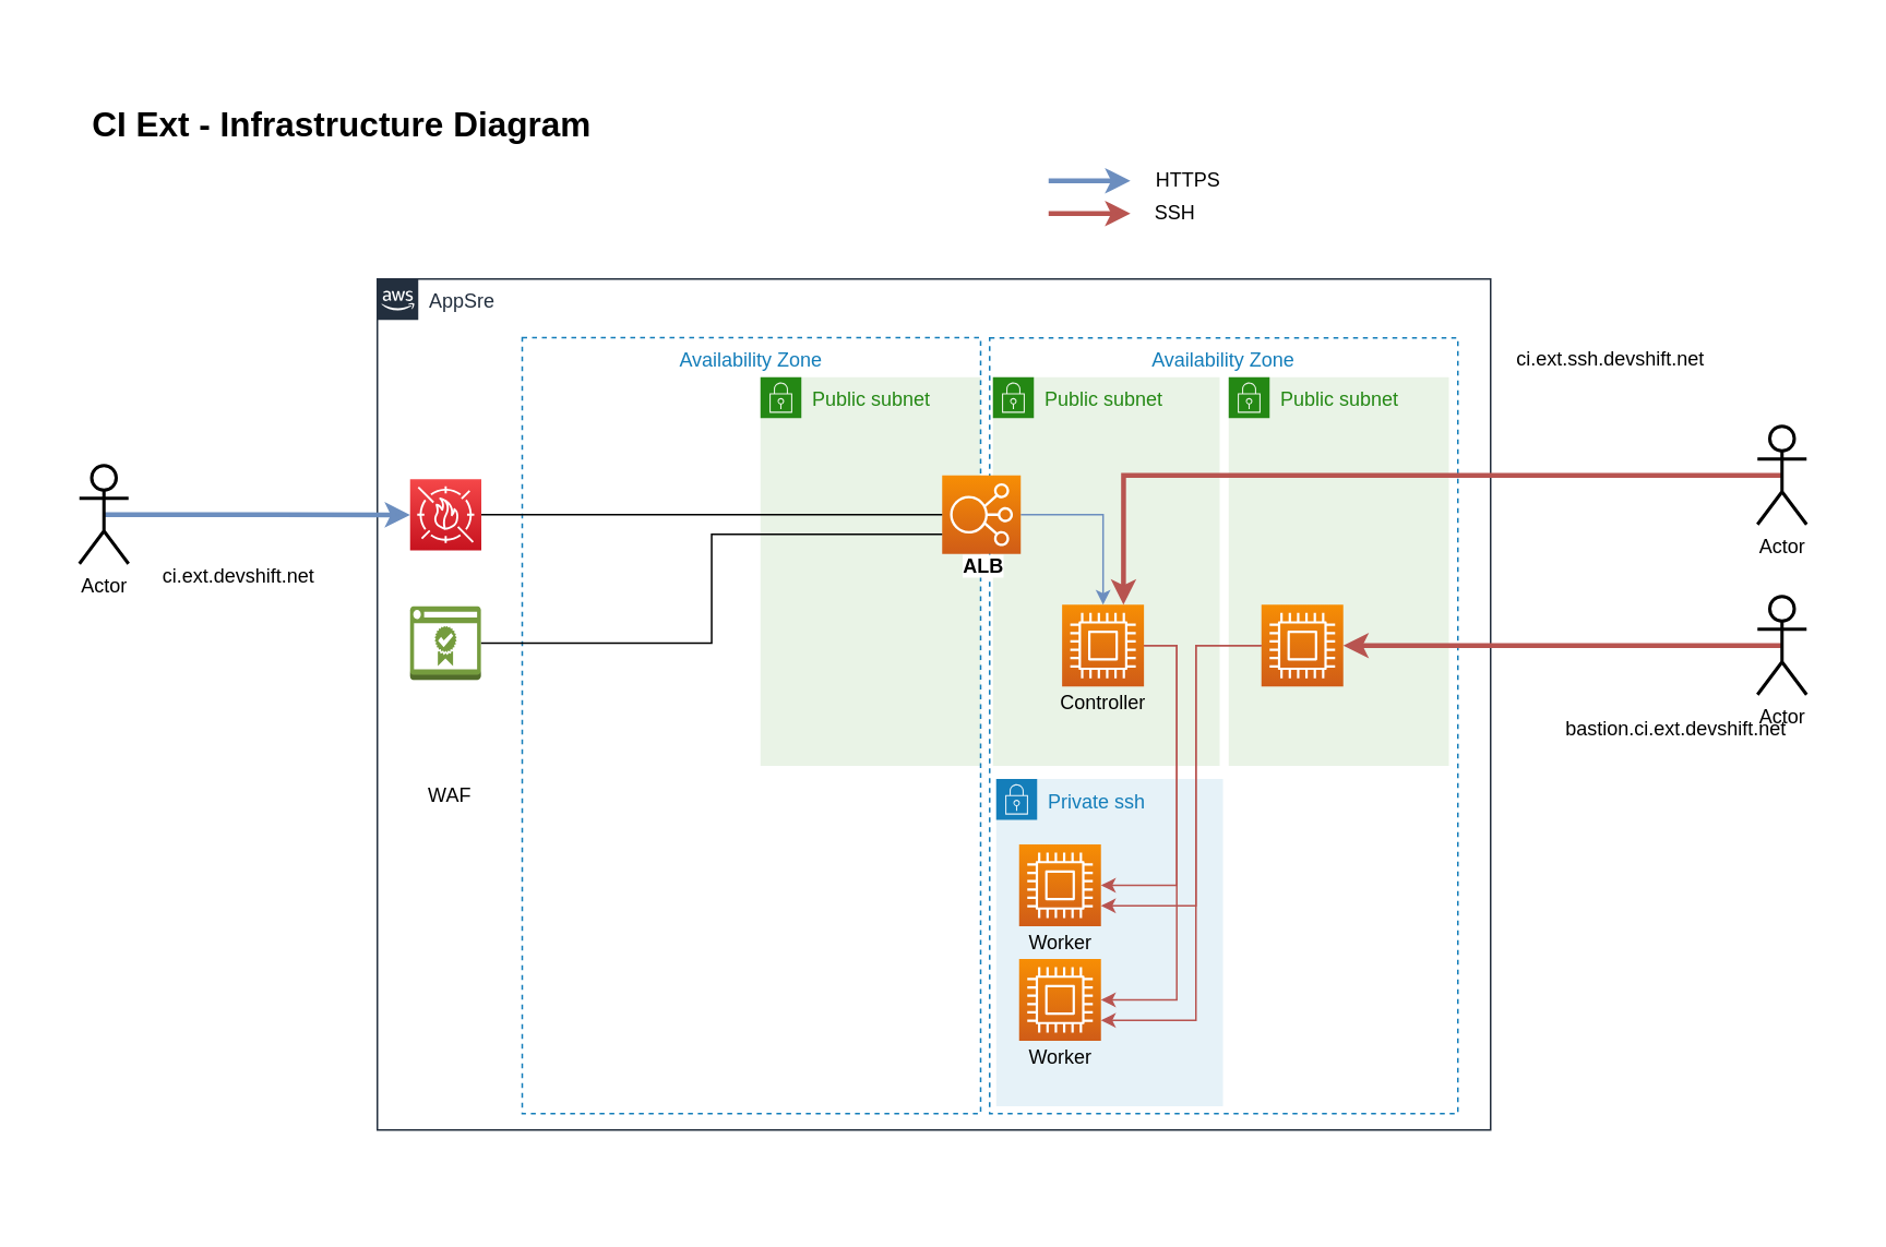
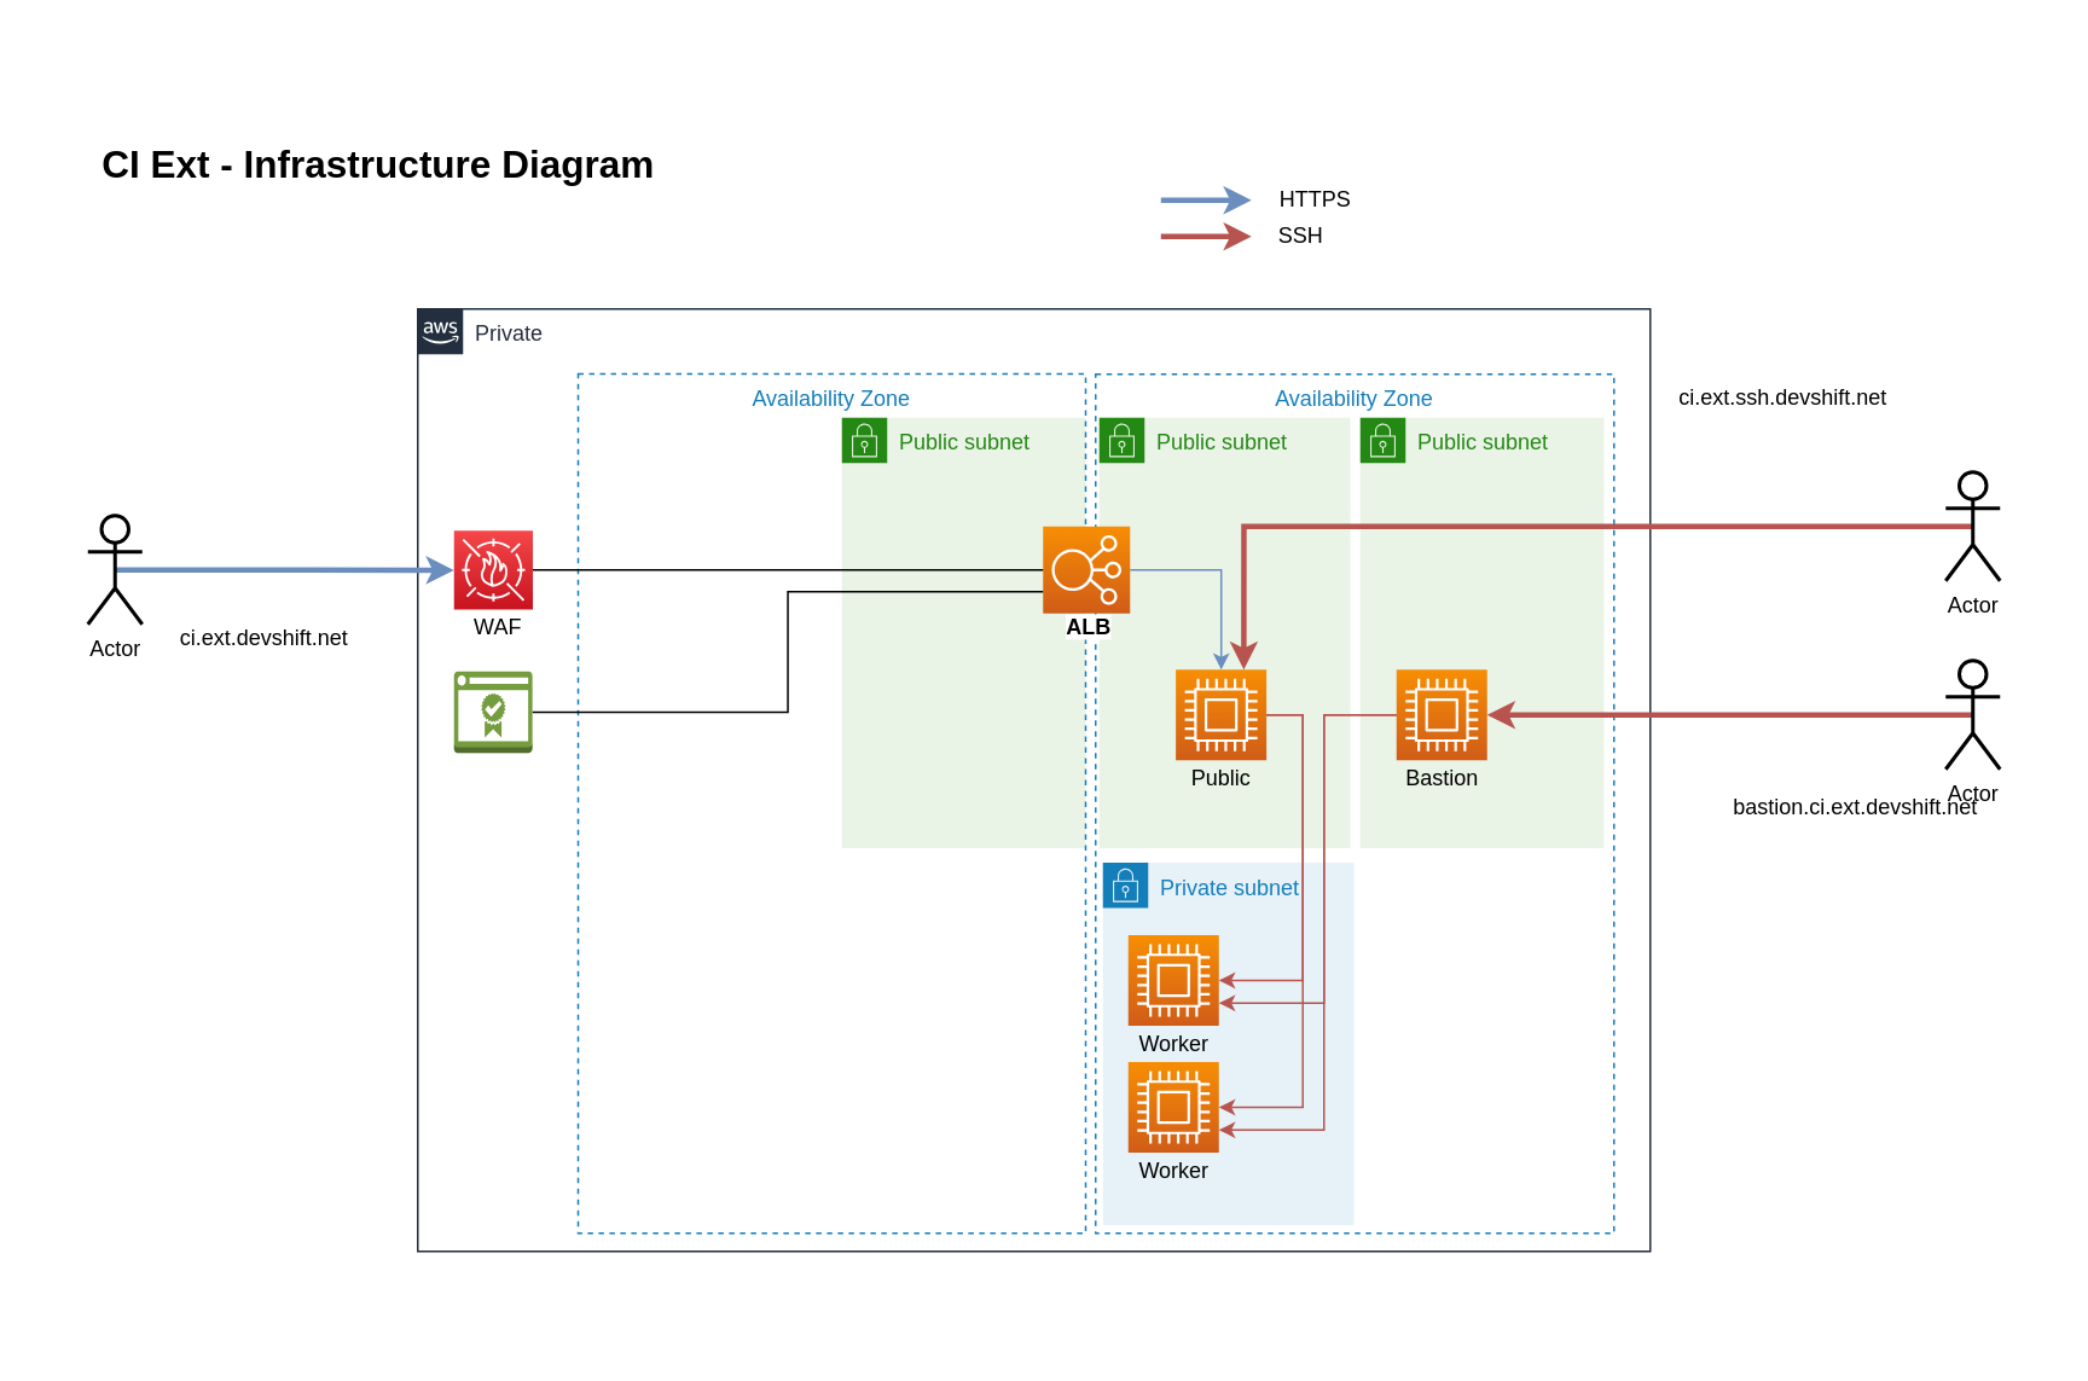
- <mxCell id="40" value="CI Ext - Infrastructure Diagram" style="text;html=1;align=center;verticalAlign=middle;resizable=0;points=[];autosize=1;strokeColor=none;fillColor=none;fontStyle=1;fontSize=21;" vertex="1" parent="1"><mxGeometry x="48" y="60" width="320" height="30" as="geometry" /></mxCell>
+ <mxCell id="40" value="CI Ext - Infrastructure Diagram" style="text;html=1;align=center;verticalAlign=middle;resizable=0;points=[];autosize=1;strokeColor=none;fillColor=none;fontStyle=1;fontSize=21;" vertex="1" parent="1"><mxGeometry x="48" y="75" width="320" height="30" as="geometry" /></mxCell>
- <mxCell id="3" value="AppSre" style="points=[[0,0],[0.25,0],[0.5,0],[0.75,0],[1,0],[1,0.25],[1,0.5],[1,0.75],[1,1],[0.75,1],[0.5,1],[0.25,1],[0,1],[0,0.75],[0,0.5],[0,0.25]];outlineConnect=0;gradientColor=none;html=1;whiteSpace=wrap;fontSize=12;fontStyle=0;shape=mxgraph.aws4.group;grIcon=mxgraph.aws4.group_aws_cloud_alt;strokeColor=#232F3E;fillColor=none;verticalAlign=top;align=left;spacingLeft=30;fontColor=#232F3E;dashed=0;labelBackgroundColor=#ffffff;container=0;pointerEvents=0;collapsible=0;recursiveResize=0;" parent="1" vertex="1"><mxGeometry x="230" y="170" width="680" height="520" as="geometry" /></mxCell>
+ <mxCell id="3" value="Private" style="points=[[0,0],[0.25,0],[0.5,0],[0.75,0],[1,0],[1,0.25],[1,0.5],[1,0.75],[1,1],[0.75,1],[0.5,1],[0.25,1],[0,1],[0,0.75],[0,0.5],[0,0.25]];outlineConnect=0;gradientColor=none;html=1;whiteSpace=wrap;fontSize=12;fontStyle=0;shape=mxgraph.aws4.group;grIcon=mxgraph.aws4.group_aws_cloud_alt;strokeColor=#232F3E;fillColor=none;verticalAlign=top;align=left;spacingLeft=30;fontColor=#232F3E;dashed=0;labelBackgroundColor=#ffffff;container=0;pointerEvents=0;collapsible=0;recursiveResize=0;" parent="1" vertex="1"><mxGeometry x="230" y="170" width="680" height="520" as="geometry" /></mxCell>
- <mxCell id="17" value="Controller&lt;br&gt;" style="text;html=1;align=center;verticalAlign=middle;resizable=0;points=[];autosize=1;strokeColor=none;fillColor=none;" vertex="1" parent="15"><mxGeometry y="50" width="70" height="20" as="geometry" /></mxCell>
+ <mxCell id="17" value="Public&lt;br&gt;" style="text;html=1;align=center;verticalAlign=middle;resizable=0;points=[];autosize=1;strokeColor=none;fillColor=none;" vertex="1" parent="15"><mxGeometry y="50" width="70" height="20" as="geometry" /></mxCell>
+ <mxCell id="22" value="Bastion" style="text;html=1;align=center;verticalAlign=middle;resizable=0;points=[];autosize=1;strokeColor=none;fillColor=none;" vertex="1" parent="20"><mxGeometry x="5" y="50" width="60" height="20" as="geometry" /></mxCell>
- <mxCell id="28" value="WAF" style="text;html=1;align=center;verticalAlign=middle;resizable=0;points=[];autosize=1;strokeColor=none;fillColor=none;" vertex="1" parent="1"><mxGeometry x="253.5" y="475.75" width="40" height="20" as="geometry" /></mxCell>
+ <mxCell id="28" value="WAF" style="text;html=1;align=center;verticalAlign=middle;resizable=0;points=[];autosize=1;strokeColor=none;fillColor=none;" vertex="1" parent="1"><mxGeometry x="253.5" y="335.75" width="40" height="20" as="geometry" /></mxCell>
- <mxCell id="4" value="Private ssh" style="points=[[0,0],[0.25,0],[0.5,0],[0.75,0],[1,0],[1,0.25],[1,0.5],[1,0.75],[1,1],[0.75,1],[0.5,1],[0.25,1],[0,1],[0,0.75],[0,0.5],[0,0.25]];outlineConnect=0;gradientColor=none;html=1;whiteSpace=wrap;fontSize=12;fontStyle=0;container=1;pointerEvents=0;collapsible=0;recursiveResize=0;shape=mxgraph.aws4.group;grIcon=mxgraph.aws4.group_security_group;grStroke=0;strokeColor=#147EBA;fillColor=#E6F2F8;verticalAlign=top;align=left;spacingLeft=30;fontColor=#147EBA;dashed=0;" vertex="1" parent="1"><mxGeometry x="608" y="475.5" width="138.5" height="200" as="geometry" /></mxCell>
+ <mxCell id="4" value="Private subnet" style="points=[[0,0],[0.25,0],[0.5,0],[0.75,0],[1,0],[1,0.25],[1,0.5],[1,0.75],[1,1],[0.75,1],[0.5,1],[0.25,1],[0,1],[0,0.75],[0,0.5],[0,0.25]];outlineConnect=0;gradientColor=none;html=1;whiteSpace=wrap;fontSize=12;fontStyle=0;container=1;pointerEvents=0;collapsible=0;recursiveResize=0;shape=mxgraph.aws4.group;grIcon=mxgraph.aws4.group_security_group;grStroke=0;strokeColor=#147EBA;fillColor=#E6F2F8;verticalAlign=top;align=left;spacingLeft=30;fontColor=#147EBA;dashed=0;" vertex="1" parent="1"><mxGeometry x="608" y="475.5" width="138.5" height="200" as="geometry" /></mxCell>
